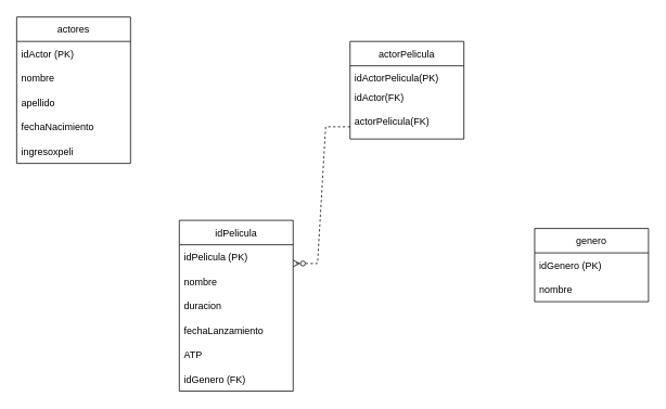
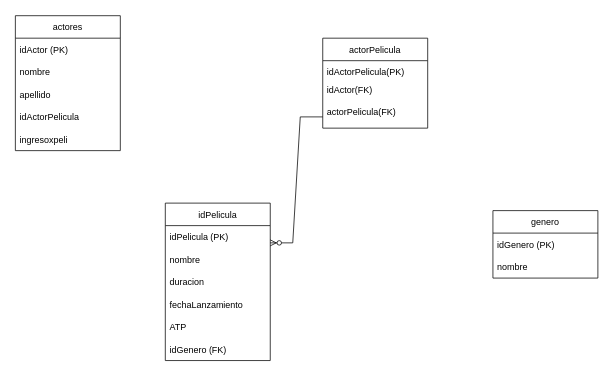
- <mxCell id="16" value="fechaNacimiento" style="text;strokeColor=none;fillColor=none;align=left;verticalAlign=middle;spacingLeft=4;spacingRight=4;overflow=hidden;points=[[0,0.5],[1,0.5]];portConstraint=eastwest;rotatable=0;" vertex="1" parent="12"><mxGeometry y="120" width="140" height="30" as="geometry" /></mxCell>
+ <mxCell id="16" value="idActorPelicula" style="text;strokeColor=none;fillColor=none;align=left;verticalAlign=middle;spacingLeft=4;spacingRight=4;overflow=hidden;points=[[0,0.5],[1,0.5]];portConstraint=eastwest;rotatable=0;" vertex="1" parent="12"><mxGeometry y="120" width="140" height="30" as="geometry" /></mxCell>
- <mxCell id="22" value="" style="edgeStyle=entityRelationEdgeStyle;fontSize=12;html=1;endArrow=ERzeroToMany;endFill=1;rounded=0;entryX=1;entryY=0.767;entryDx=0;entryDy=0;entryPerimeter=0;dashed=1;" edge="1" parent="1" source="21" target="3"><mxGeometry width="100" height="100" relative="1" as="geometry"><mxPoint x="330" y="310" as="sourcePoint" /><mxPoint x="430" y="210" as="targetPoint" /></mxGeometry></mxCell>
+ <mxCell id="22" value="" style="edgeStyle=entityRelationEdgeStyle;fontSize=12;html=1;endArrow=ERzeroToMany;endFill=1;rounded=0;entryX=1;entryY=0.767;entryDx=0;entryDy=0;entryPerimeter=0;" edge="1" parent="1" source="21" target="3"><mxGeometry width="100" height="100" relative="1" as="geometry"><mxPoint x="330" y="310" as="sourcePoint" /><mxPoint x="430" y="210" as="targetPoint" /></mxGeometry></mxCell>
